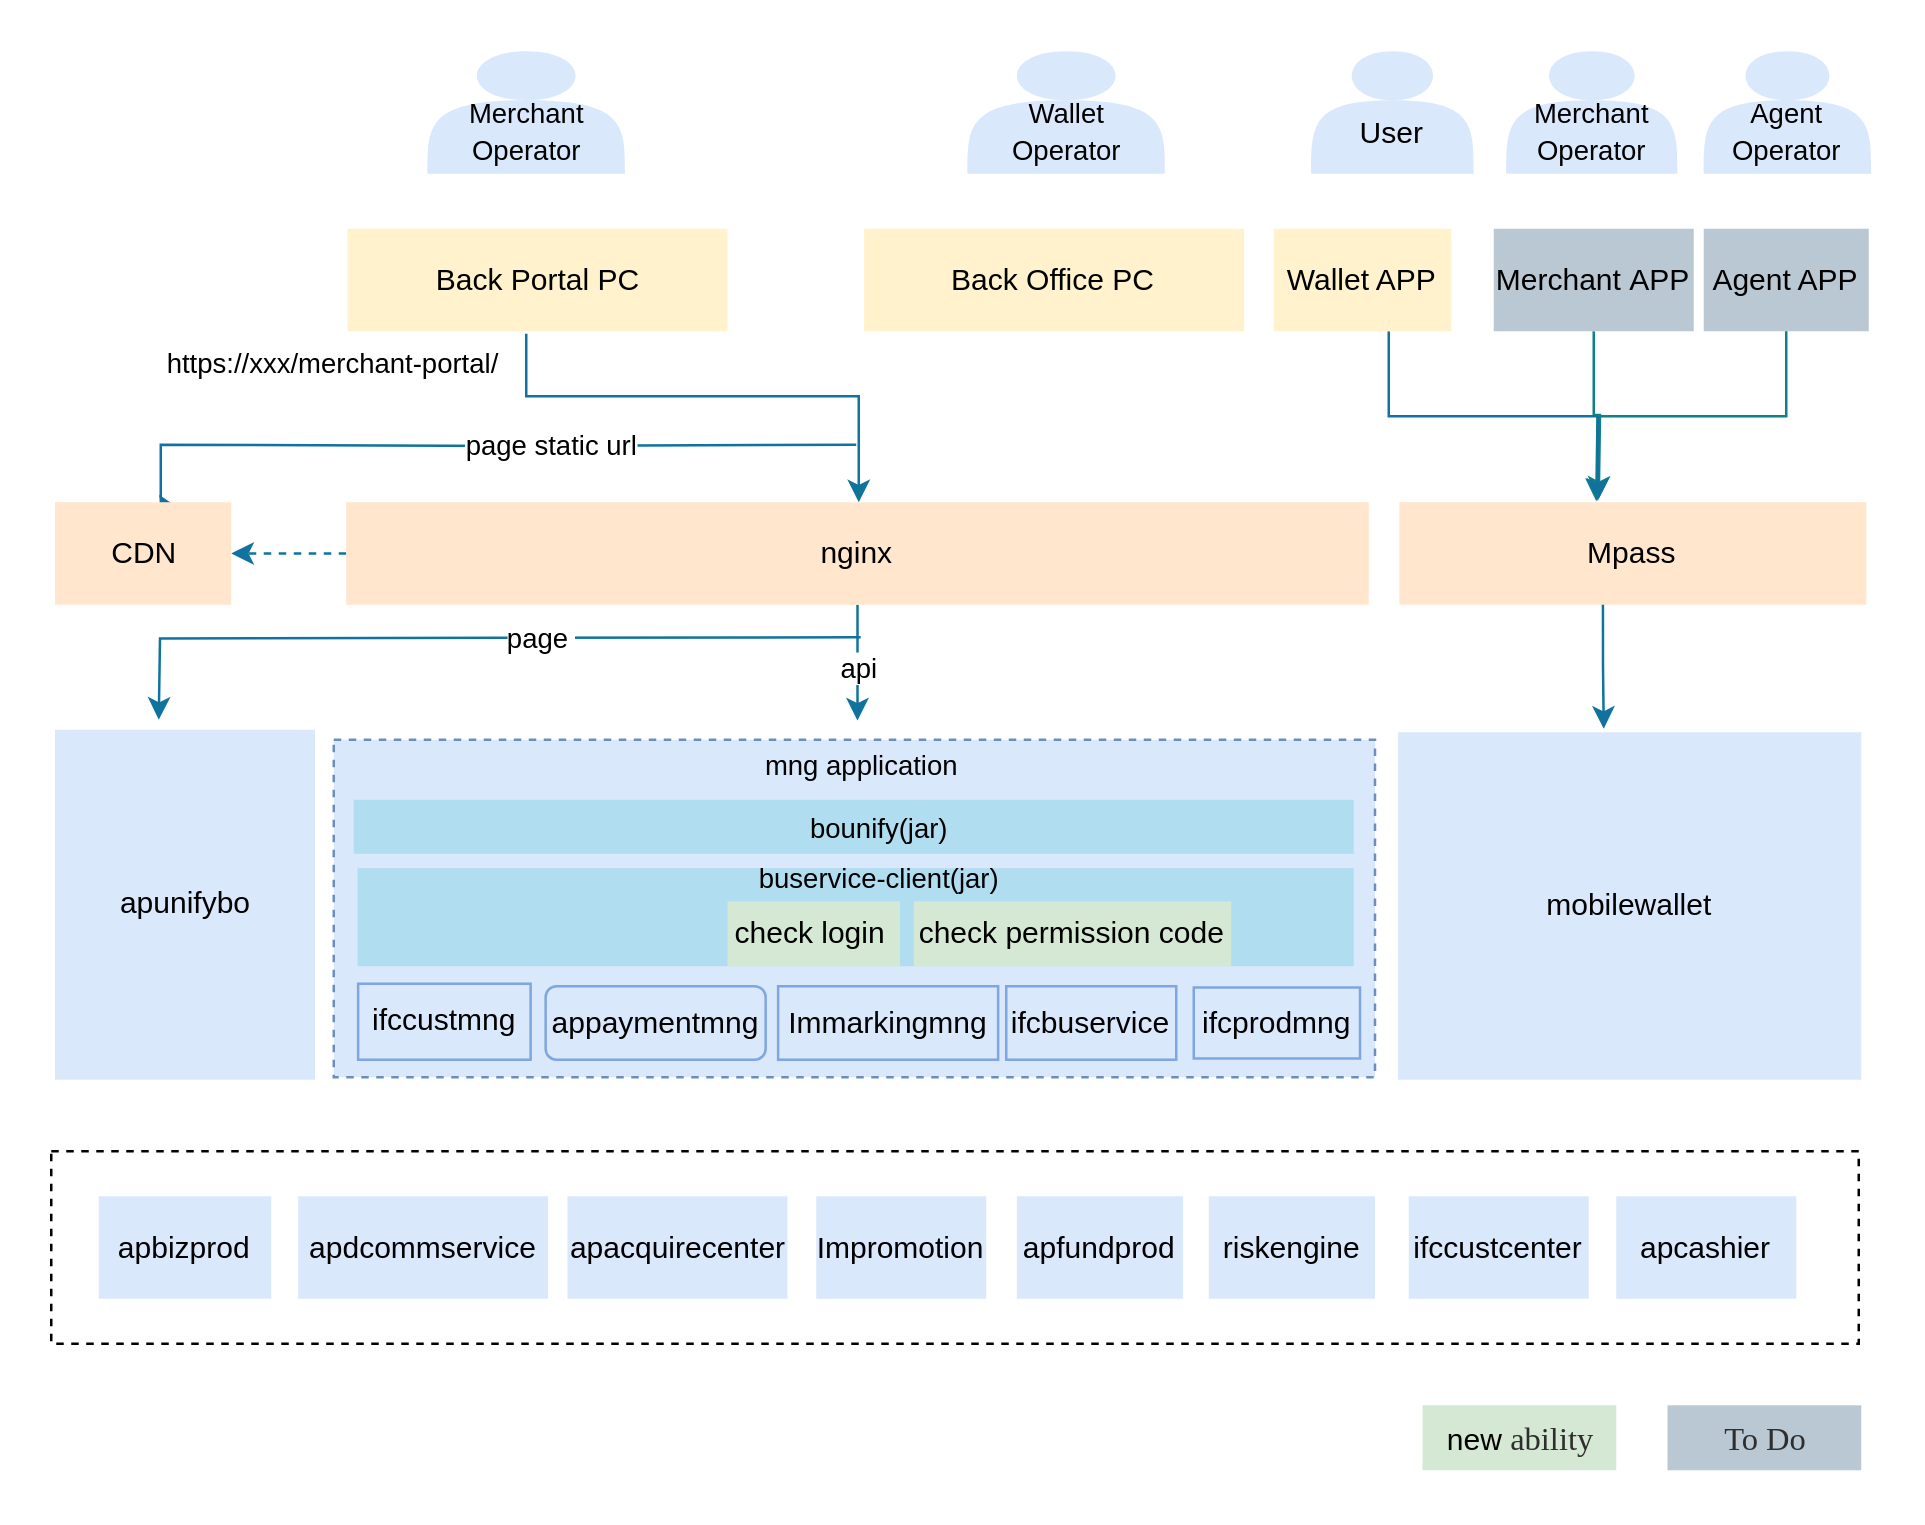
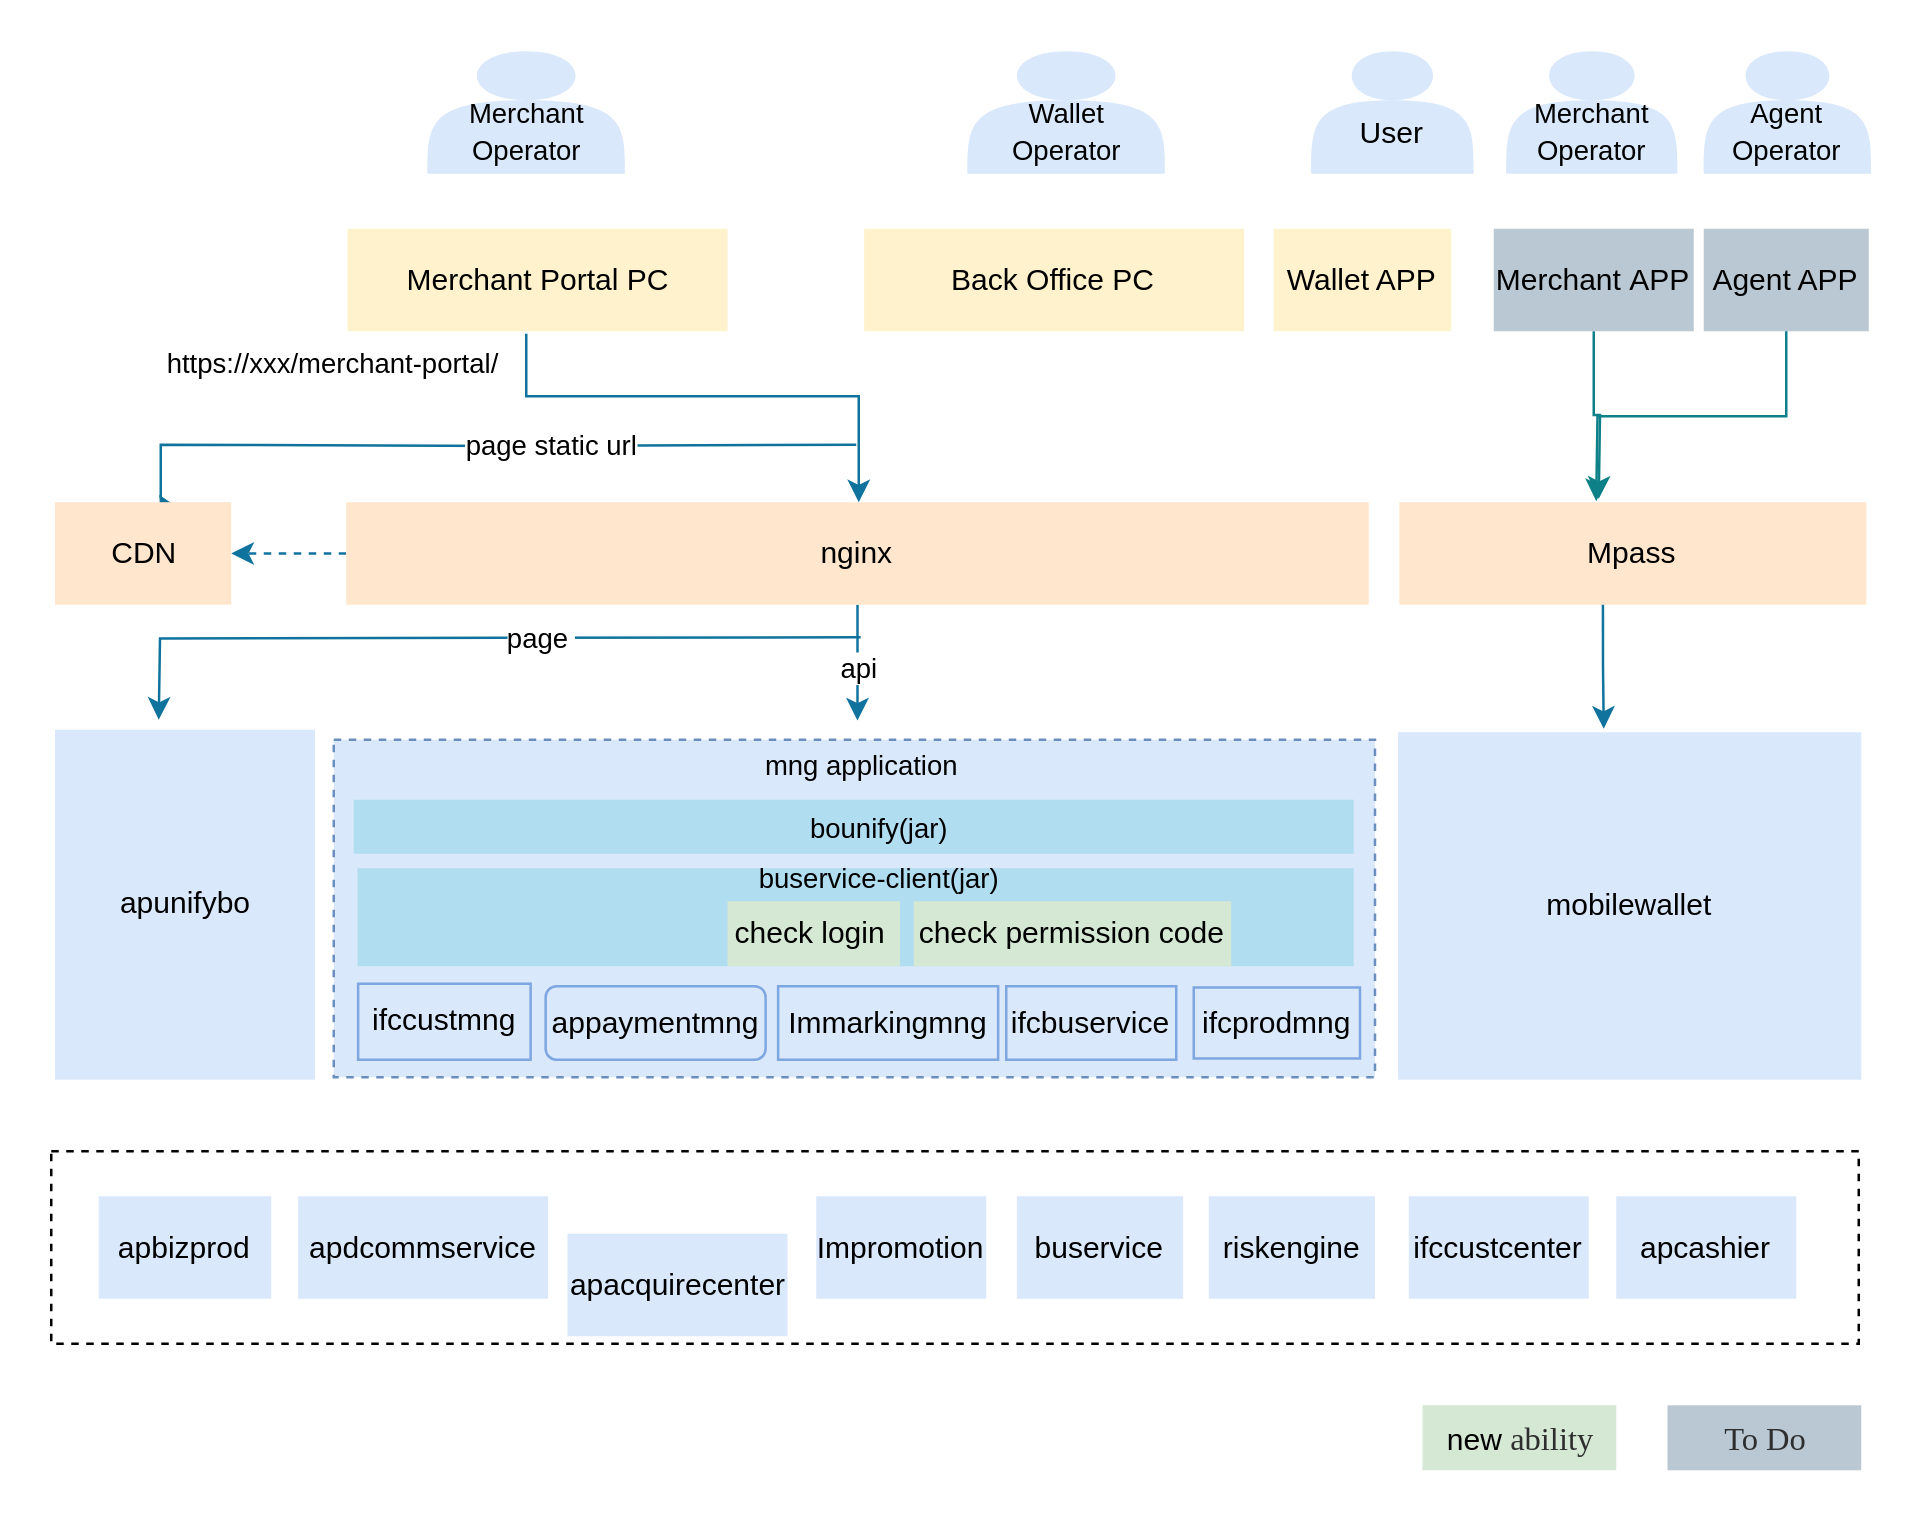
- <mxCell id="20" value="&lt;div style=&quot;text-align: start;&quot;&gt;&lt;span style=&quot;caret-color: rgb(46, 46, 46);&quot;&gt;Back Portal PC&lt;/span&gt;&lt;/div&gt;" style="rounded=0;whiteSpace=wrap;html=1;fillColor=#fff2cc;strokeColor=none;" vertex="1" parent="1"><mxGeometry x="138.5" y="91" width="152" height="41" as="geometry" /></mxCell>
+ <mxCell id="20" value="&lt;div style=&quot;text-align: start;&quot;&gt;&lt;span style=&quot;caret-color: rgb(46, 46, 46);&quot;&gt;Merchant Portal PC&lt;/span&gt;&lt;/div&gt;" style="rounded=0;whiteSpace=wrap;html=1;fillColor=#fff2cc;strokeColor=none;" vertex="1" parent="1"><mxGeometry x="138.5" y="91" width="152" height="41" as="geometry" /></mxCell>
- <mxCell id="46" value="" style="edgeStyle=orthogonalEdgeStyle;rounded=0;orthogonalLoop=1;jettySize=auto;html=1;strokeColor=#10739e;fontSize=11;fillColor=#b1ddf0;entryX=0.425;entryY=-0.014;entryDx=0;entryDy=0;entryPerimeter=0;" edge="1" parent="1" source="47" target="8"><mxGeometry relative="1" as="geometry"><Array as="points"><mxPoint x="555" y="166" /><mxPoint x="639" y="166" /></Array></mxGeometry></mxCell>
- <mxCell id="40" value="&lt;div style=&quot;text-align: left;&quot;&gt;apacquirecenter&lt;/div&gt;" style="rounded=0;whiteSpace=wrap;html=1;fillColor=#dae8fc;strokeColor=none;" vertex="1" parent="1"><mxGeometry x="226.5" y="478" width="88" height="41" as="geometry" /></mxCell>
+ <mxCell id="40" value="&lt;div style=&quot;text-align: left;&quot;&gt;apacquirecenter&lt;/div&gt;" style="rounded=0;whiteSpace=wrap;html=1;fillColor=#dae8fc;strokeColor=none;" vertex="1" parent="1"><mxGeometry x="226.5" y="493" width="88" height="41" as="geometry" /></mxCell>
- <mxCell id="42" value="apfundprod" style="rounded=0;whiteSpace=wrap;html=1;fillColor=#dae8fc;strokeColor=none;" vertex="1" parent="1"><mxGeometry x="406.25" y="478" width="66.5" height="41" as="geometry" /></mxCell>
+ <mxCell id="42" value="buservice" style="rounded=0;whiteSpace=wrap;html=1;fillColor=#dae8fc;strokeColor=none;" vertex="1" parent="1"><mxGeometry x="406.25" y="478" width="66.5" height="41" as="geometry" /></mxCell>
